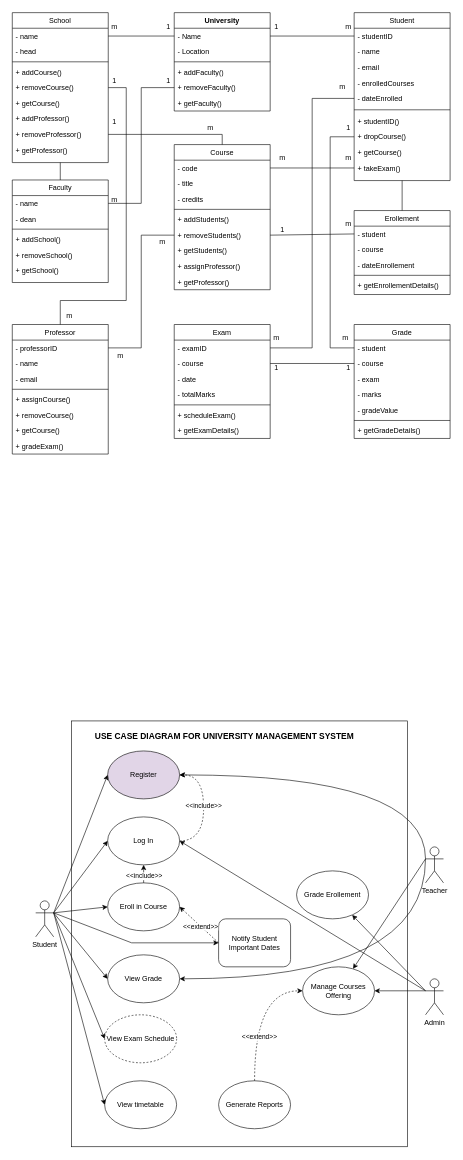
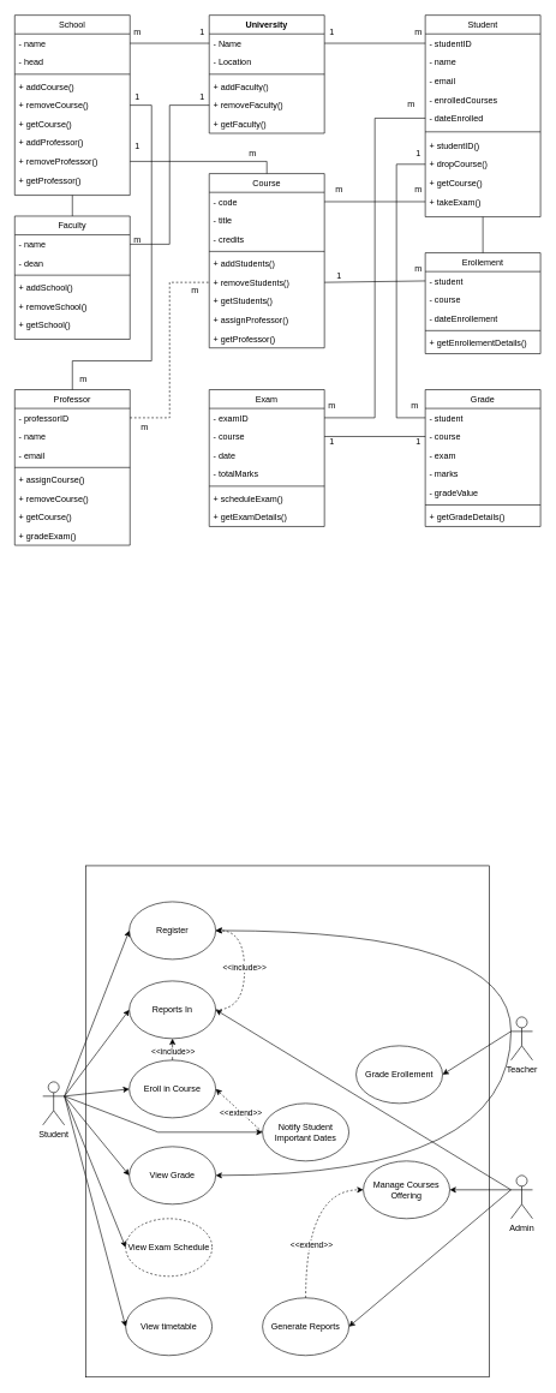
- <mxCell id="83" value="" style="endArrow=none;html=1;rounded=0;exitX=1;exitY=0.5;exitDx=0;exitDy=0;entryX=0;entryY=0.5;entryDx=0;entryDy=0;edgeStyle=orthogonalEdgeStyle;" parent="1" source="21" target="52" edge="1"><mxGeometry width="50" height="50" relative="1" as="geometry"><mxPoint x="400" y="630" as="sourcePoint" /><mxPoint x="450" y="580" as="targetPoint" /></mxGeometry></mxCell>
+ <mxCell id="83" value="" style="endArrow=none;html=1;rounded=0;exitX=1;exitY=0.5;exitDx=0;exitDy=0;entryX=0;entryY=0.5;entryDx=0;entryDy=0;edgeStyle=orthogonalEdgeStyle;dashed=1;" parent="1" source="21" target="52" edge="1"><mxGeometry width="50" height="50" relative="1" as="geometry"><mxPoint x="400" y="630" as="sourcePoint" /><mxPoint x="450" y="580" as="targetPoint" /></mxGeometry></mxCell>
- <mxCell id="148" value="&lt;h3&gt;&lt;b&gt;USE CASE DIAGRAM FOR UNIVERSITY MANAGEMENT SYSTEM&lt;/b&gt;&lt;/h3&gt;" style="text;html=1;align=center;verticalAlign=middle;whiteSpace=wrap;rounded=0;" parent="1" vertex="1"><mxGeometry x="119" y="1211" width="510" height="30" as="geometry" /></mxCell>
- <mxCell id="116" value="Register" style="ellipse;whiteSpace=wrap;html=1;fillColor=#e1d5e7;" parent="1" vertex="1"><mxGeometry x="179" y="1251" width="120" height="80" as="geometry" /></mxCell>
+ <mxCell id="116" value="Register" style="ellipse;whiteSpace=wrap;html=1;" parent="1" vertex="1"><mxGeometry x="179" y="1251" width="120" height="80" as="geometry" /></mxCell>
- <mxCell id="119" value="Log In" style="ellipse;whiteSpace=wrap;html=1;" parent="1" vertex="1"><mxGeometry x="179" y="1361" width="120" height="80" as="geometry" /></mxCell>
+ <mxCell id="119" value="Reports In" style="ellipse;whiteSpace=wrap;html=1;" parent="1" vertex="1"><mxGeometry x="179" y="1361" width="120" height="80" as="geometry" /></mxCell>
- <mxCell id="139" value="" style="endArrow=classic;html=1;rounded=0;exitX=0;exitY=0.333;exitDx=0;exitDy=0;exitPerimeter=0;" parent="1" source="114" target="138" edge="1"><mxGeometry width="50" height="50" relative="1" as="geometry"><mxPoint x="409" y="1451" as="sourcePoint" /><mxPoint x="459" y="1401" as="targetPoint" /></mxGeometry></mxCell>
+ <mxCell id="139" value="" style="endArrow=classic;html=1;rounded=0;exitX=0;exitY=0.333;exitDx=0;exitDy=0;exitPerimeter=0;entryX=1;entryY=0.5;entryDx=0;entryDy=0;" parent="1" source="114" target="136" edge="1"><mxGeometry width="50" height="50" relative="1" as="geometry"><mxPoint x="409" y="1451" as="sourcePoint" /><mxPoint x="459" y="1401" as="targetPoint" /></mxGeometry></mxCell>
- <mxCell id="126" value="Notify Student Important Dates" style="whiteSpace=wrap;html=1;rounded=1;" parent="1" vertex="1"><mxGeometry x="364" y="1531" width="120" height="80" as="geometry" /></mxCell>
+ <mxCell id="126" value="Notify Student Important Dates" style="ellipse;whiteSpace=wrap;html=1;" parent="1" vertex="1"><mxGeometry x="364" y="1531" width="120" height="80" as="geometry" /></mxCell>
- <mxCell id="143" value="" style="endArrow=classic;html=1;rounded=0;exitX=0;exitY=0.333;exitDx=0;exitDy=0;exitPerimeter=0;" parent="1" source="115" target="136" edge="1"><mxGeometry width="50" height="50" relative="1" as="geometry"><mxPoint x="409" y="1451" as="sourcePoint" /><mxPoint x="459" y="1401" as="targetPoint" /></mxGeometry></mxCell>
+ <mxCell id="143" value="" style="endArrow=classic;html=1;rounded=0;exitX=0;exitY=0.333;exitDx=0;exitDy=0;exitPerimeter=0;entryX=1;entryY=0.5;entryDx=0;entryDy=0;" parent="1" source="115" target="137" edge="1"><mxGeometry width="50" height="50" relative="1" as="geometry"><mxPoint x="409" y="1451" as="sourcePoint" /><mxPoint x="459" y="1401" as="targetPoint" /></mxGeometry></mxCell>
